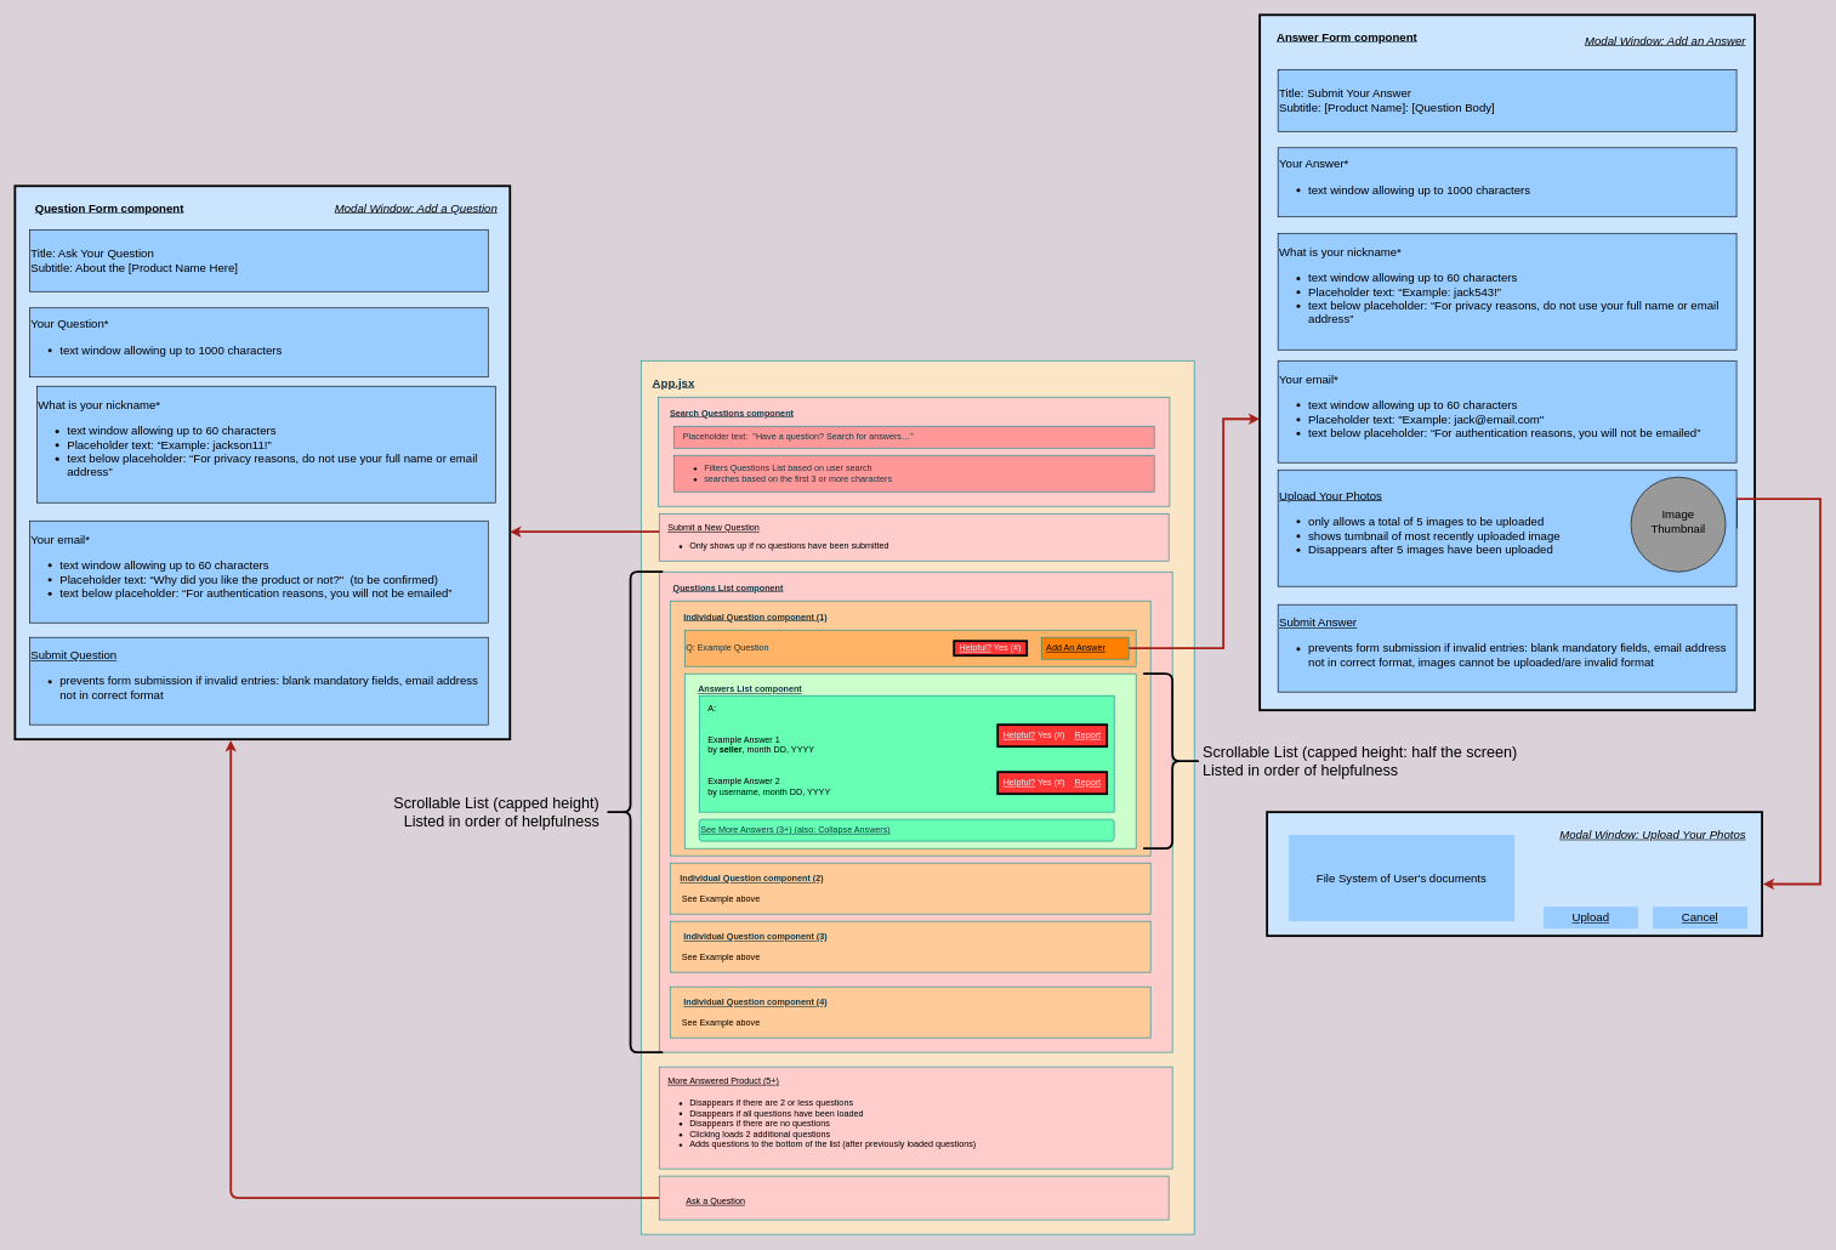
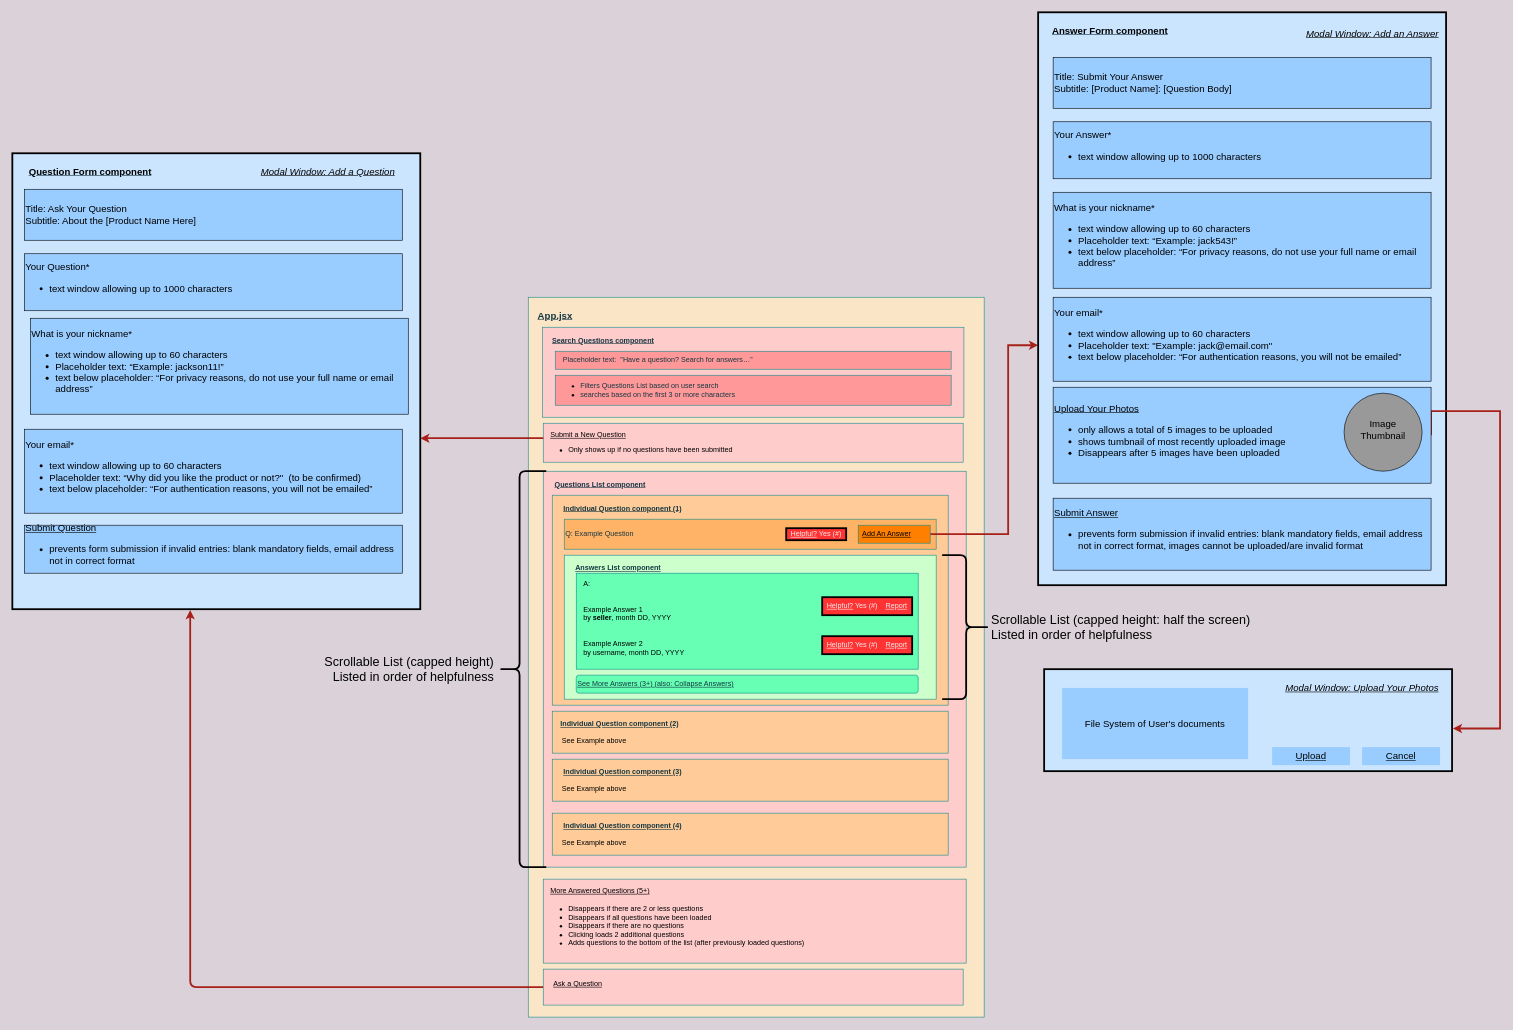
- <mxCell id="51" value="&lt;i style=&quot;font-weight: normal&quot;&gt;Modal Window: Add a Question&lt;/i&gt;" style="text;html=1;strokeColor=none;fillColor=none;align=right;verticalAlign=middle;whiteSpace=wrap;rounded=0;sketch=0;fontSize=16;fontColor=#000000;fontStyle=5" vertex="1" parent="1"><mxGeometry x="395" y="270" width="290" height="30" as="geometry" /></mxCell>
+ <mxCell id="51" value="&lt;i style=&quot;font-weight: normal&quot;&gt;Modal Window: Add a Question&lt;/i&gt;" style="text;html=1;strokeColor=none;fillColor=none;align=right;verticalAlign=middle;whiteSpace=wrap;rounded=0;sketch=0;fontSize=16;fontColor=#000000;fontStyle=5" vertex="1" parent="1"><mxGeometry x="370" y="270" width="290" height="30" as="geometry" /></mxCell>
- <mxCell id="60" value="&lt;u&gt;Submit Question&lt;/u&gt;&lt;br&gt;&lt;ul&gt;&lt;li&gt;prevents form submission if invalid entries: blank mandatory fields, email address not in correct format&lt;/li&gt;&lt;/ul&gt;" style="text;html=1;align=left;verticalAlign=middle;whiteSpace=wrap;rounded=0;sketch=0;fontSize=16;fontColor=#000000;strokeColor=#000000;fillColor=#99CCFF;" vertex="1" parent="1"><mxGeometry x="40" y="875" width="630" height="120" as="geometry" /></mxCell>
+ <mxCell id="60" value="&lt;u&gt;Submit Question&lt;/u&gt;&lt;br&gt;&lt;ul&gt;&lt;li&gt;prevents form submission if invalid entries: blank mandatory fields, email address not in correct format&lt;/li&gt;&lt;/ul&gt;" style="text;html=1;align=left;verticalAlign=middle;whiteSpace=wrap;rounded=0;sketch=0;fontSize=16;fontColor=#000000;strokeColor=#000000;fillColor=#99CCFF;" vertex="1" parent="1"><mxGeometry x="40" y="875" width="630" height="80" as="geometry" /></mxCell>
- <mxCell id="21" value="More Answered Product (5+)" style="text;html=1;strokeColor=none;fillColor=none;align=left;verticalAlign=middle;whiteSpace=wrap;rounded=0;sketch=0;fontSize=12;fontColor=#000000;fontStyle=4" vertex="1" parent="1"><mxGeometry x="915" y="1475" width="205" height="20" as="geometry" /></mxCell>
+ <mxCell id="21" value="More Answered Questions (5+)" style="text;html=1;strokeColor=none;fillColor=none;align=left;verticalAlign=middle;whiteSpace=wrap;rounded=0;sketch=0;fontSize=12;fontColor=#000000;fontStyle=4" vertex="1" parent="1"><mxGeometry x="915" y="1475" width="205" height="20" as="geometry" /></mxCell>
- <mxCell id="39" value="Ask a Question" style="text;html=1;strokeColor=none;fillColor=none;align=left;verticalAlign=middle;whiteSpace=wrap;rounded=0;sketch=0;fontSize=12;fontColor=#000000;fontStyle=4" vertex="1" parent="1"><mxGeometry x="940" y="1640" width="205" height="20" as="geometry" /></mxCell>
+ <mxCell id="39" value="Ask a Question" style="text;html=1;strokeColor=none;fillColor=none;align=left;verticalAlign=middle;whiteSpace=wrap;rounded=0;sketch=0;fontSize=12;fontColor=#000000;fontStyle=4" vertex="1" parent="1"><mxGeometry x="920" y="1630" width="205" height="20" as="geometry" /></mxCell>
